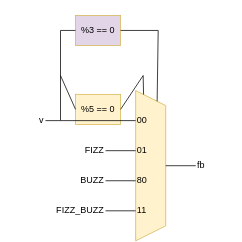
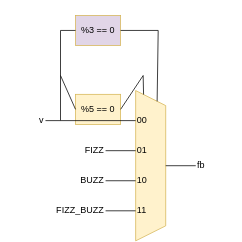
- <mxCell id="21" value="80" style="text;html=1;strokeColor=none;fillColor=none;align=left;verticalAlign=middle;whiteSpace=wrap;rounded=0;" vertex="1" parent="1"><mxGeometry x="180" y="230" width="40" height="20" as="geometry" /></mxCell>
+ <mxCell id="21" value="10" style="text;html=1;strokeColor=none;fillColor=none;align=left;verticalAlign=middle;whiteSpace=wrap;rounded=0;" vertex="1" parent="1"><mxGeometry x="180" y="230" width="40" height="20" as="geometry" /></mxCell>
